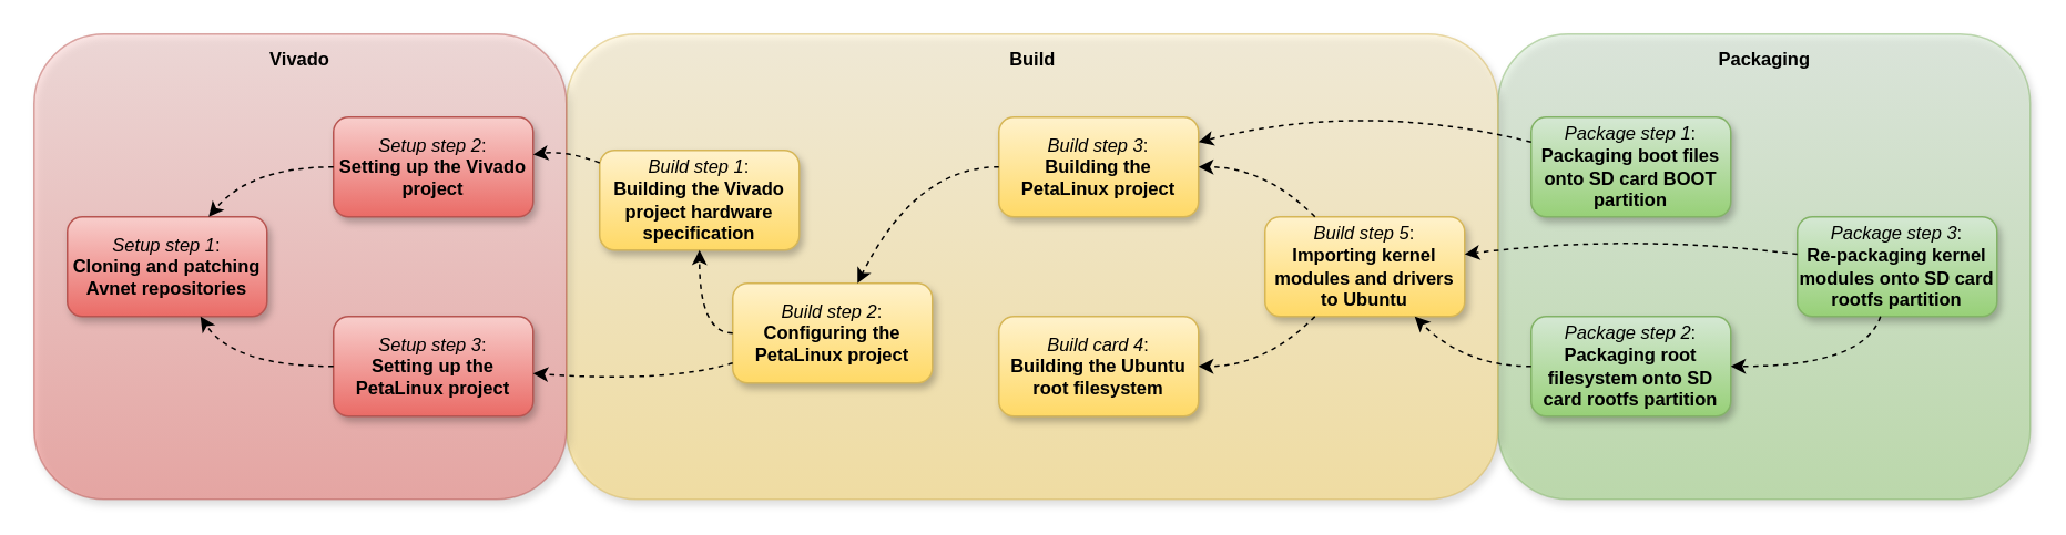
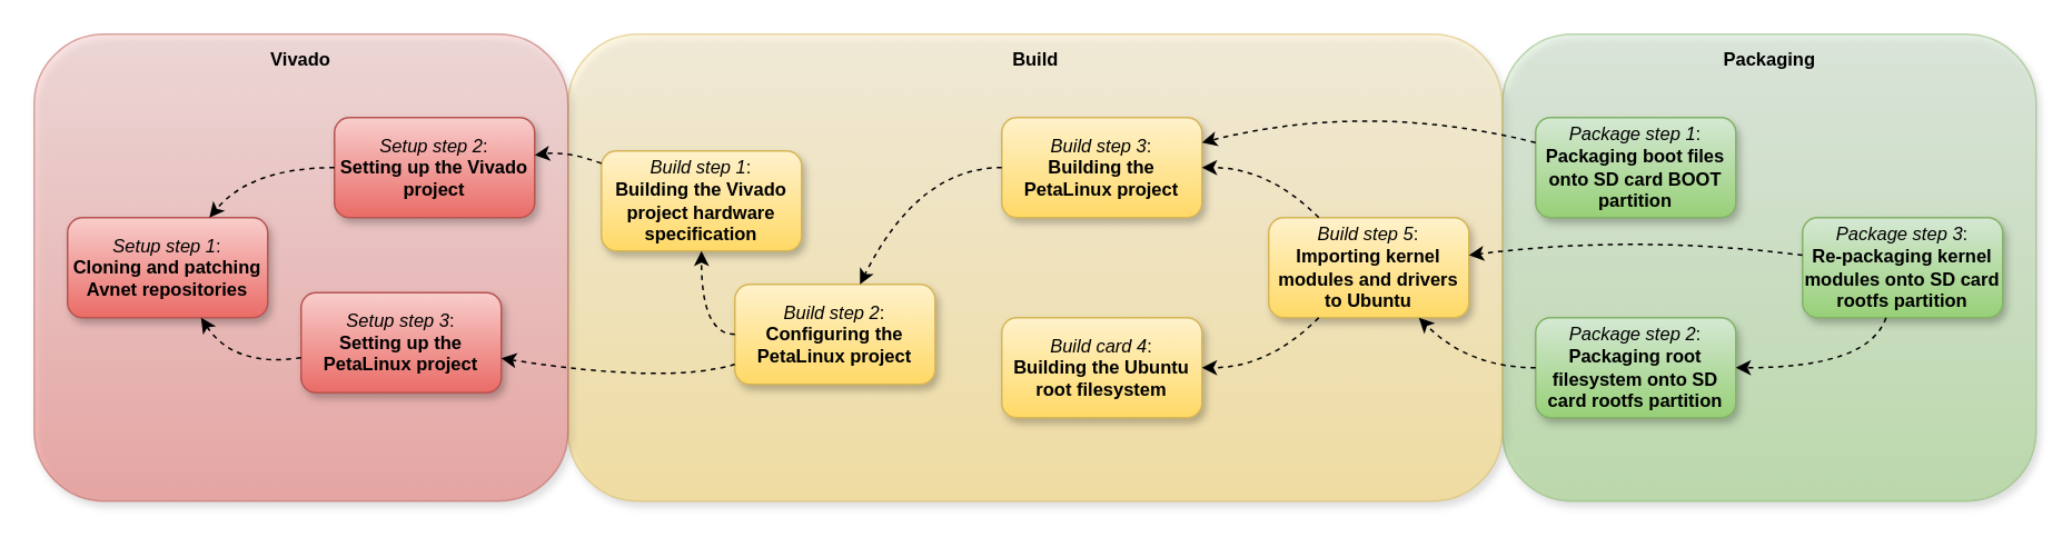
- <mxCell id="7" value="&lt;div style=&quot;font-size: 11px&quot;&gt;&lt;font style=&quot;font-size: 11px&quot;&gt;&lt;i&gt;Setup step 3&lt;/i&gt;:&lt;/font&gt;&lt;/div&gt;&lt;div style=&quot;font-size: 11px&quot;&gt;&lt;font style=&quot;font-size: 11px&quot;&gt;&lt;b&gt;Setting up the PetaLinux project&lt;/b&gt;&lt;br&gt;&lt;/font&gt;&lt;/div&gt;" style="rounded=1;whiteSpace=wrap;html=1;fillColor=#f8cecc;gradientColor=#ea6b66;strokeColor=#b85450;shadow=1;" vertex="1" parent="1"><mxGeometry x="200" y="190" width="120" height="60" as="geometry" /></mxCell>
+ <mxCell id="7" value="&lt;div style=&quot;font-size: 11px&quot;&gt;&lt;font style=&quot;font-size: 11px&quot;&gt;&lt;i&gt;Setup step 3&lt;/i&gt;:&lt;/font&gt;&lt;/div&gt;&lt;div style=&quot;font-size: 11px&quot;&gt;&lt;font style=&quot;font-size: 11px&quot;&gt;&lt;b&gt;Setting up the PetaLinux project&lt;/b&gt;&lt;br&gt;&lt;/font&gt;&lt;/div&gt;" style="rounded=1;whiteSpace=wrap;html=1;fillColor=#f8cecc;gradientColor=#ea6b66;strokeColor=#b85450;shadow=1;" vertex="1" parent="1"><mxGeometry x="180" y="175" width="120" height="60" as="geometry" /></mxCell>
